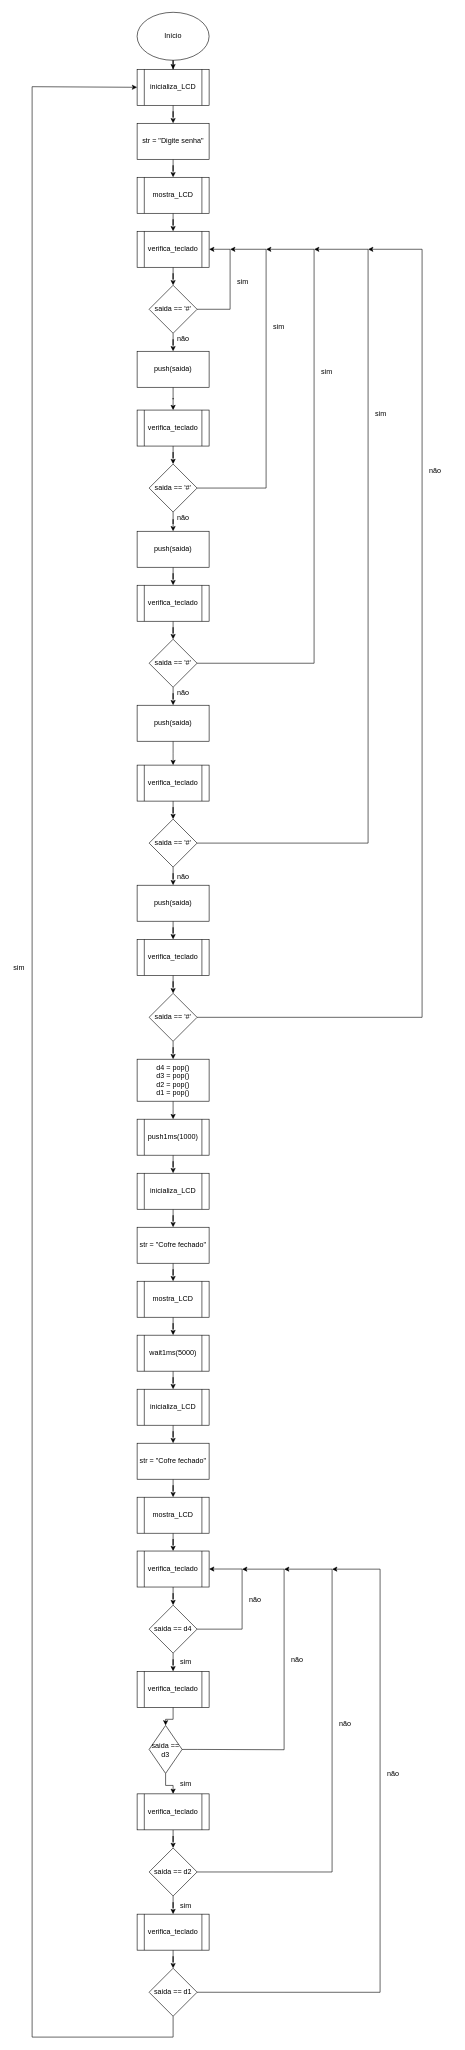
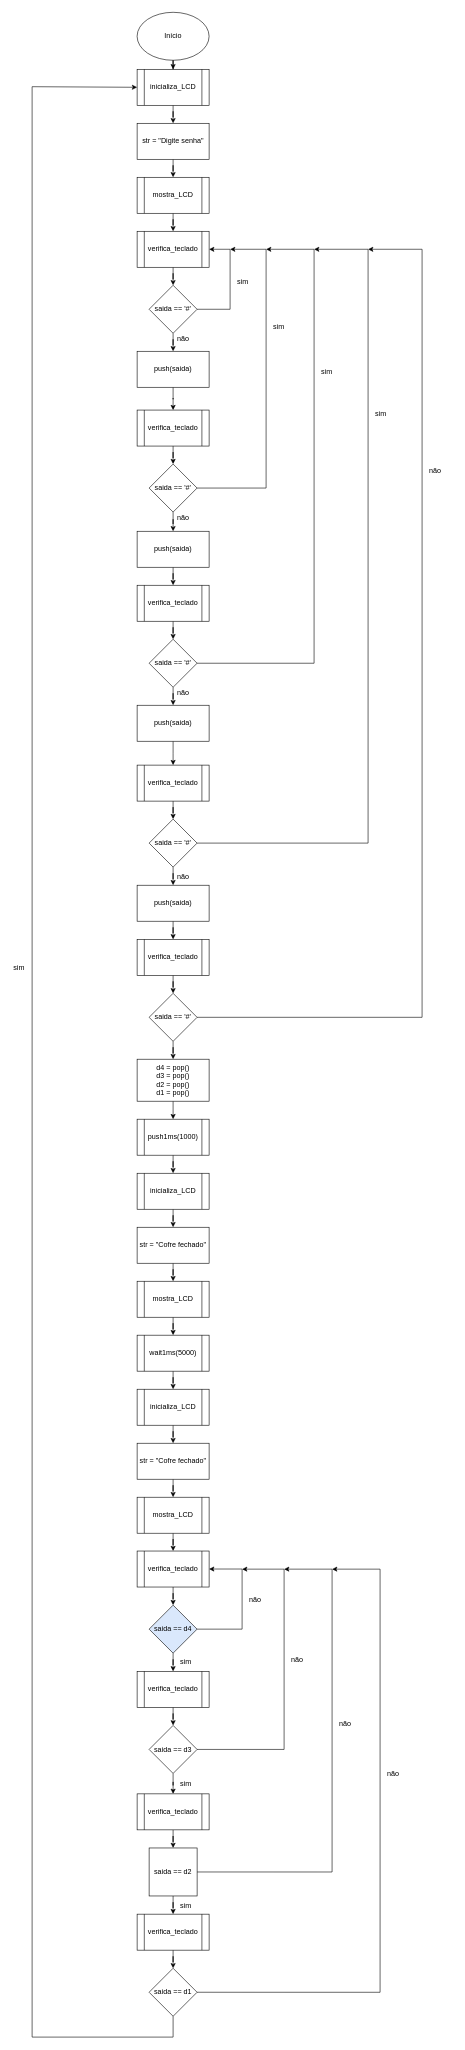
- <mxCell id="74" value="saida == d4" style="rhombus;whiteSpace=wrap;html=1;" vertex="1" parent="1"><mxGeometry x="248" y="2675" width="80" height="80" as="geometry" /></mxCell>
+ <mxCell id="74" value="saida == d4" style="rhombus;whiteSpace=wrap;html=1;fillColor=#dae8fc;" vertex="1" parent="1"><mxGeometry x="248" y="2675" width="80" height="80" as="geometry" /></mxCell>
- <mxCell id="79" value="saida == d3" style="rhombus;whiteSpace=wrap;html=1;" vertex="1" parent="1"><mxGeometry x="248" y="2875.5" width="55" height="80" as="geometry" /></mxCell>
+ <mxCell id="79" value="saida == d3" style="rhombus;whiteSpace=wrap;html=1;" vertex="1" parent="1"><mxGeometry x="248" y="2875.5" width="80" height="80" as="geometry" /></mxCell>
- <mxCell id="84" value="saida == d2" style="rhombus;whiteSpace=wrap;html=1;" vertex="1" parent="1"><mxGeometry x="248" y="3079.765" width="80" height="80" as="geometry" /></mxCell>
+ <mxCell id="84" value="saida == d2" style="whiteSpace=wrap;html=1;rounded=0;" vertex="1" parent="1"><mxGeometry x="248" y="3079.765" width="80" height="80" as="geometry" /></mxCell>
